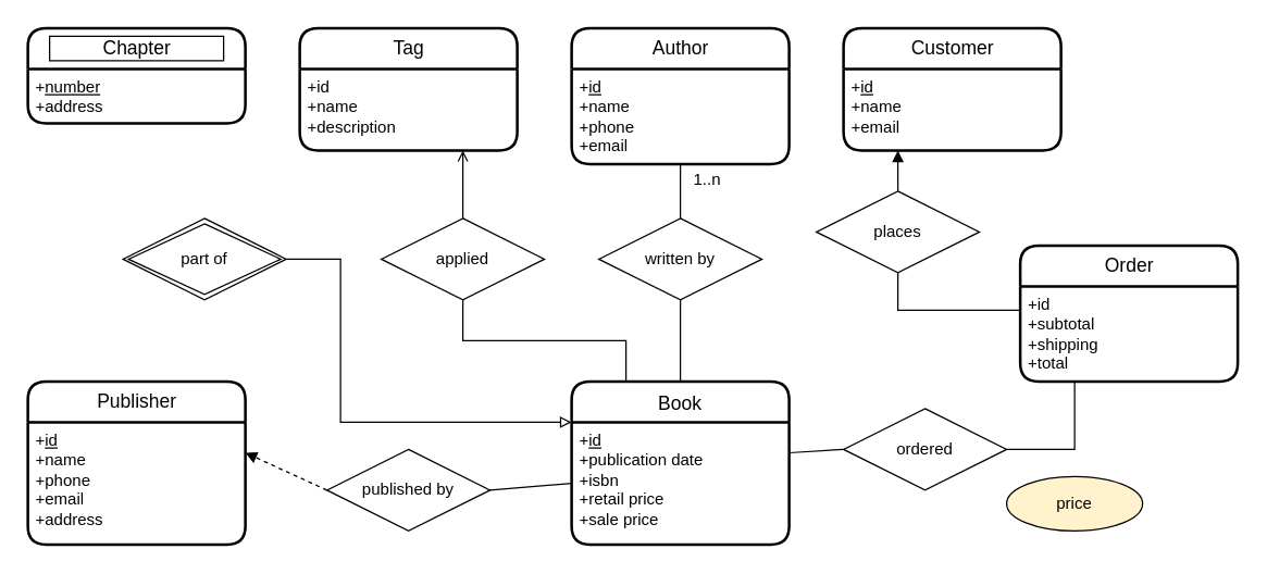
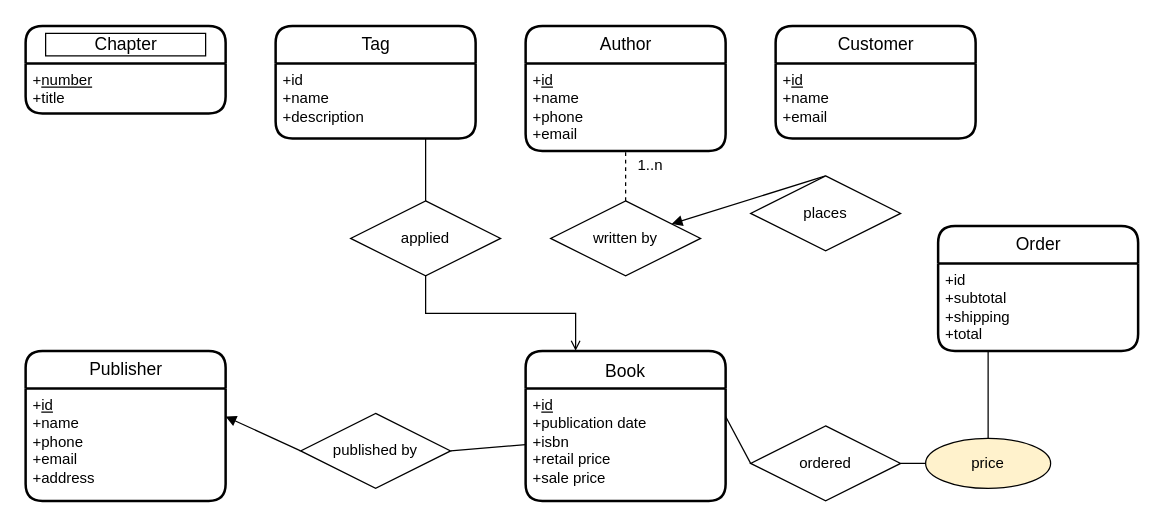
- <mxCell id="14" value="+&lt;u&gt;number&lt;/u&gt;&lt;br&gt;+address" style="align=left;strokeColor=none;fillColor=none;spacingLeft=4;fontSize=12;verticalAlign=top;resizable=0;rotatable=0;part=1;html=1;" parent="13" vertex="1"><mxGeometry y="30" width="160" height="40" as="geometry" /></mxCell>
+ <mxCell id="14" value="+&lt;u&gt;number&lt;/u&gt;&lt;br&gt;+title" style="align=left;strokeColor=none;fillColor=none;spacingLeft=4;fontSize=12;verticalAlign=top;resizable=0;rotatable=0;part=1;html=1;" parent="13" vertex="1"><mxGeometry y="30" width="160" height="40" as="geometry" /></mxCell>
- <mxCell id="19" style="rounded=0;orthogonalLoop=1;jettySize=auto;html=1;exitX=0.5;exitY=0;exitDx=0;exitDy=0;entryX=0.75;entryY=1;entryDx=0;entryDy=0;endArrow=open;endFill=0;" parent="1" source="21" target="18" edge="1"><mxGeometry relative="1" as="geometry" /></mxCell>
+ <mxCell id="19" style="rounded=0;orthogonalLoop=1;jettySize=auto;html=1;exitX=0.5;exitY=0;exitDx=0;exitDy=0;entryX=0.75;entryY=1;entryDx=0;entryDy=0;endArrow=none;endFill=0;" parent="1" source="21" target="18" edge="1"><mxGeometry relative="1" as="geometry" /></mxCell>
- <mxCell id="30" style="rounded=0;orthogonalLoop=1;jettySize=auto;html=1;exitX=0.5;exitY=0;exitDx=0;exitDy=0;entryX=0.25;entryY=1;entryDx=0;entryDy=0;endArrow=block;endFill=1;" parent="1" source="31" target="23" edge="1"><mxGeometry relative="1" as="geometry" /></mxCell>
+ <mxCell id="30" style="rounded=0;orthogonalLoop=1;jettySize=auto;html=1;exitX=0.5;exitY=0;exitDx=0;exitDy=0;endArrow=block;endFill=1;" parent="1" source="31" target="9" edge="1"><mxGeometry relative="1" as="geometry" /></mxCell>
- <mxCell id="33" value="" style="endArrow=none;html=1;rounded=0;entryX=0.5;entryY=1;entryDx=0;entryDy=0;exitX=0.5;exitY=0;exitDx=0;exitDy=0;" edge="1" parent="1" source="9" target="5"><mxGeometry relative="1" as="geometry"><mxPoint x="410" y="140" as="sourcePoint" /><mxPoint x="570" y="140" as="targetPoint" /></mxGeometry></mxCell>
+ <mxCell id="33" value="" style="endArrow=none;html=1;rounded=0;entryX=0.5;entryY=1;entryDx=0;entryDy=0;exitX=0.5;exitY=0;exitDx=0;exitDy=0;dashed=1;" edge="1" parent="1" source="9" target="5"><mxGeometry relative="1" as="geometry"><mxPoint x="410" y="140" as="sourcePoint" /><mxPoint x="570" y="140" as="targetPoint" /></mxGeometry></mxCell>
- <mxCell id="16" value="part of" style="shape=rhombus;double=1;perimeter=rhombusPerimeter;whiteSpace=wrap;html=1;align=center;" parent="1" vertex="1"><mxGeometry x="90" y="160" width="120" height="60" as="geometry" /></mxCell>
- <mxCell id="29" style="rounded=0;orthogonalLoop=1;jettySize=auto;html=1;exitX=0.5;exitY=1;exitDx=0;exitDy=0;entryX=0;entryY=0.25;entryDx=0;entryDy=0;endArrow=none;endFill=0;edgeStyle=orthogonalEdgeStyle;" parent="1" source="31" target="28" edge="1"><mxGeometry relative="1" as="geometry" /></mxCell>
- <mxCell id="8" style="edgeStyle=none;rounded=0;orthogonalLoop=1;jettySize=auto;html=1;exitX=0.5;exitY=1;exitDx=0;exitDy=0;entryX=0.5;entryY=0;entryDx=0;entryDy=0;endArrow=none;endFill=0;" parent="1" source="9" target="2" edge="1"><mxGeometry relative="1" as="geometry" /></mxCell>
- <mxCell id="20" style="edgeStyle=orthogonalEdgeStyle;rounded=0;orthogonalLoop=1;jettySize=auto;html=1;exitX=0.5;exitY=1;exitDx=0;exitDy=0;entryX=0.25;entryY=0;entryDx=0;entryDy=0;endArrow=none;endFill=0;" parent="1" source="21" target="2" edge="1"><mxGeometry relative="1" as="geometry" /></mxCell>
+ <mxCell id="20" style="edgeStyle=orthogonalEdgeStyle;rounded=0;orthogonalLoop=1;jettySize=auto;html=1;exitX=0.5;exitY=1;exitDx=0;exitDy=0;entryX=0.25;entryY=0;entryDx=0;entryDy=0;endArrow=open;endFill=0;" parent="1" source="21" target="2" edge="1"><mxGeometry relative="1" as="geometry" /></mxCell>
- <mxCell id="15" style="edgeStyle=orthogonalEdgeStyle;rounded=0;orthogonalLoop=1;jettySize=auto;html=1;exitX=1;exitY=0.5;exitDx=0;exitDy=0;entryX=0;entryY=0.25;entryDx=0;entryDy=0;endArrow=block;endFill=0;" parent="1" source="16" target="2" edge="1"><mxGeometry relative="1" as="geometry"><Array as="points"><mxPoint x="250" y="190" /><mxPoint x="250" y="310" /></Array></mxGeometry></mxCell>
- <mxCell id="26" value="ordered" style="shape=rhombus;perimeter=rhombusPerimeter;whiteSpace=wrap;html=1;align=center;" parent="1" vertex="1"><mxGeometry x="620" y="300" width="120" height="60" as="geometry" /></mxCell>
+ <mxCell id="26" value="ordered" style="shape=rhombus;perimeter=rhombusPerimeter;whiteSpace=wrap;html=1;align=center;" parent="1" vertex="1"><mxGeometry x="600" y="340" width="120" height="60" as="geometry" /></mxCell>
- <mxCell id="11" style="edgeStyle=none;rounded=0;orthogonalLoop=1;jettySize=auto;html=1;exitX=0;exitY=0.5;exitDx=0;exitDy=0;entryX=1;entryY=0.25;entryDx=0;entryDy=0;endArrow=block;endFill=1;dashed=1;" parent="1" source="12" target="7" edge="1"><mxGeometry relative="1" as="geometry" /></mxCell>
+ <mxCell id="11" style="edgeStyle=none;rounded=0;orthogonalLoop=1;jettySize=auto;html=1;exitX=0;exitY=0.5;exitDx=0;exitDy=0;entryX=1;entryY=0.25;entryDx=0;entryDy=0;endArrow=block;endFill=1;" parent="1" source="12" target="7" edge="1"><mxGeometry relative="1" as="geometry" /></mxCell>
